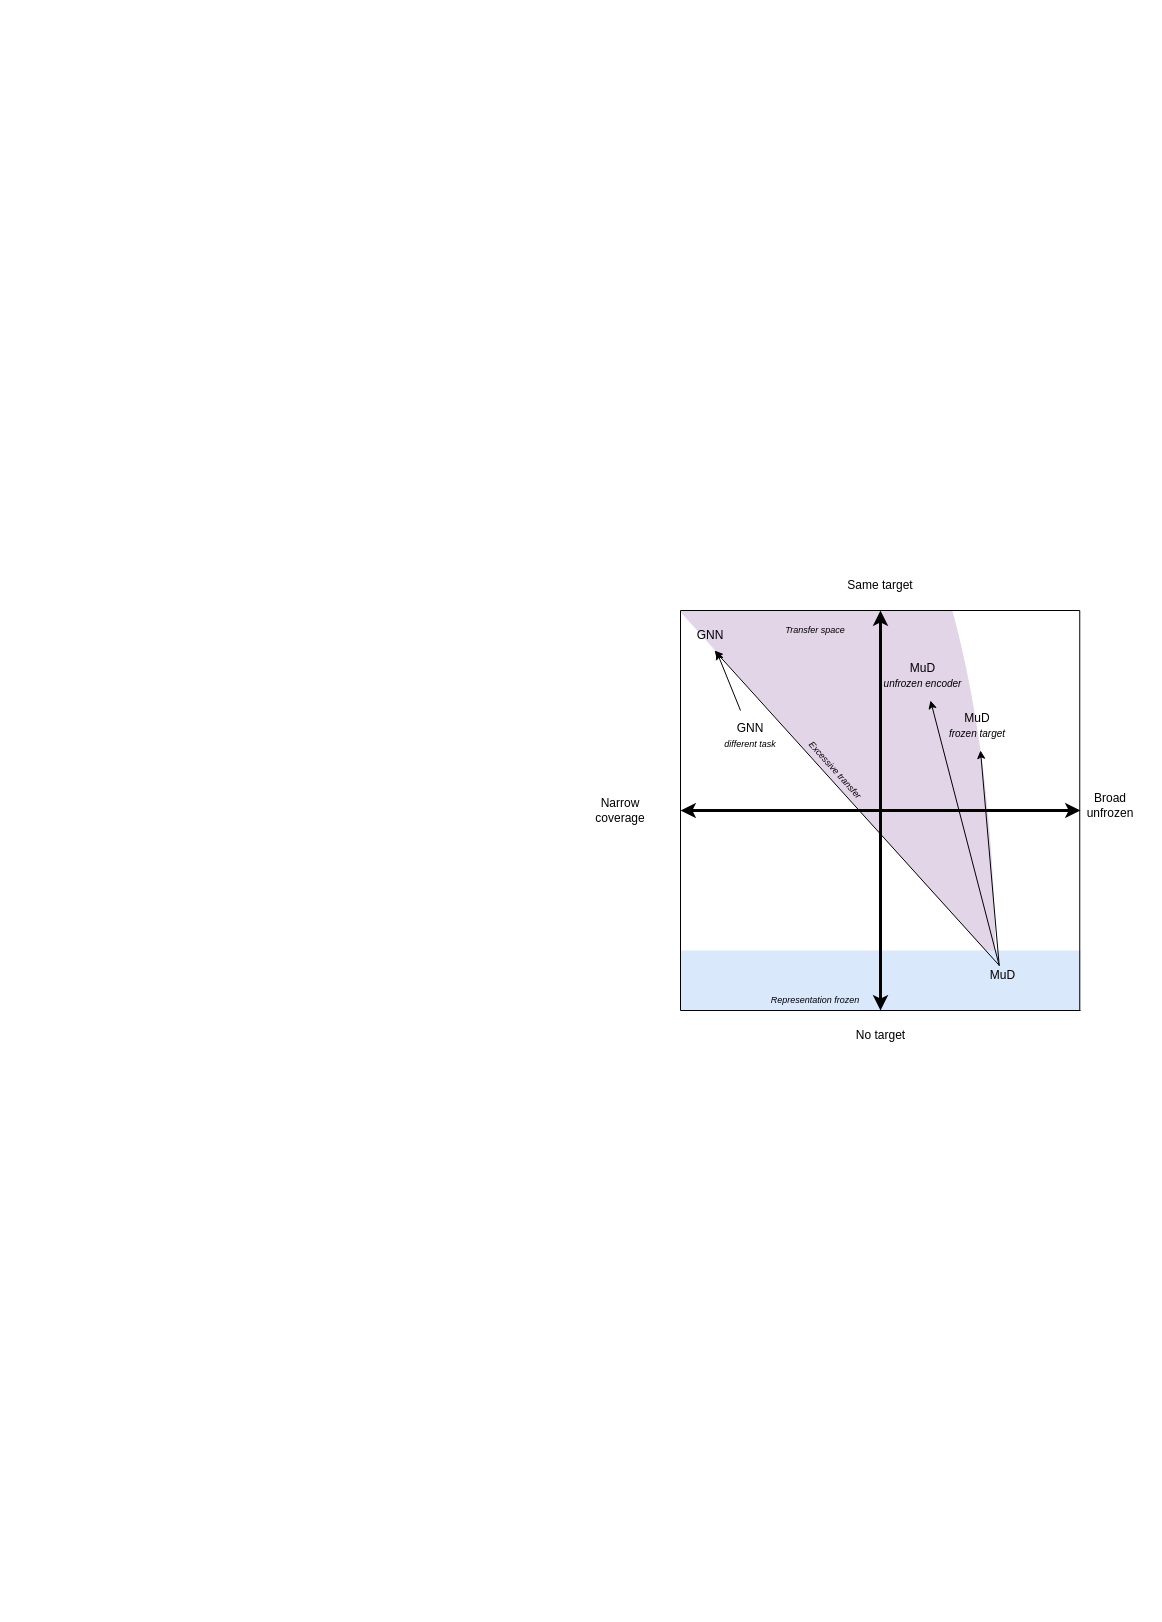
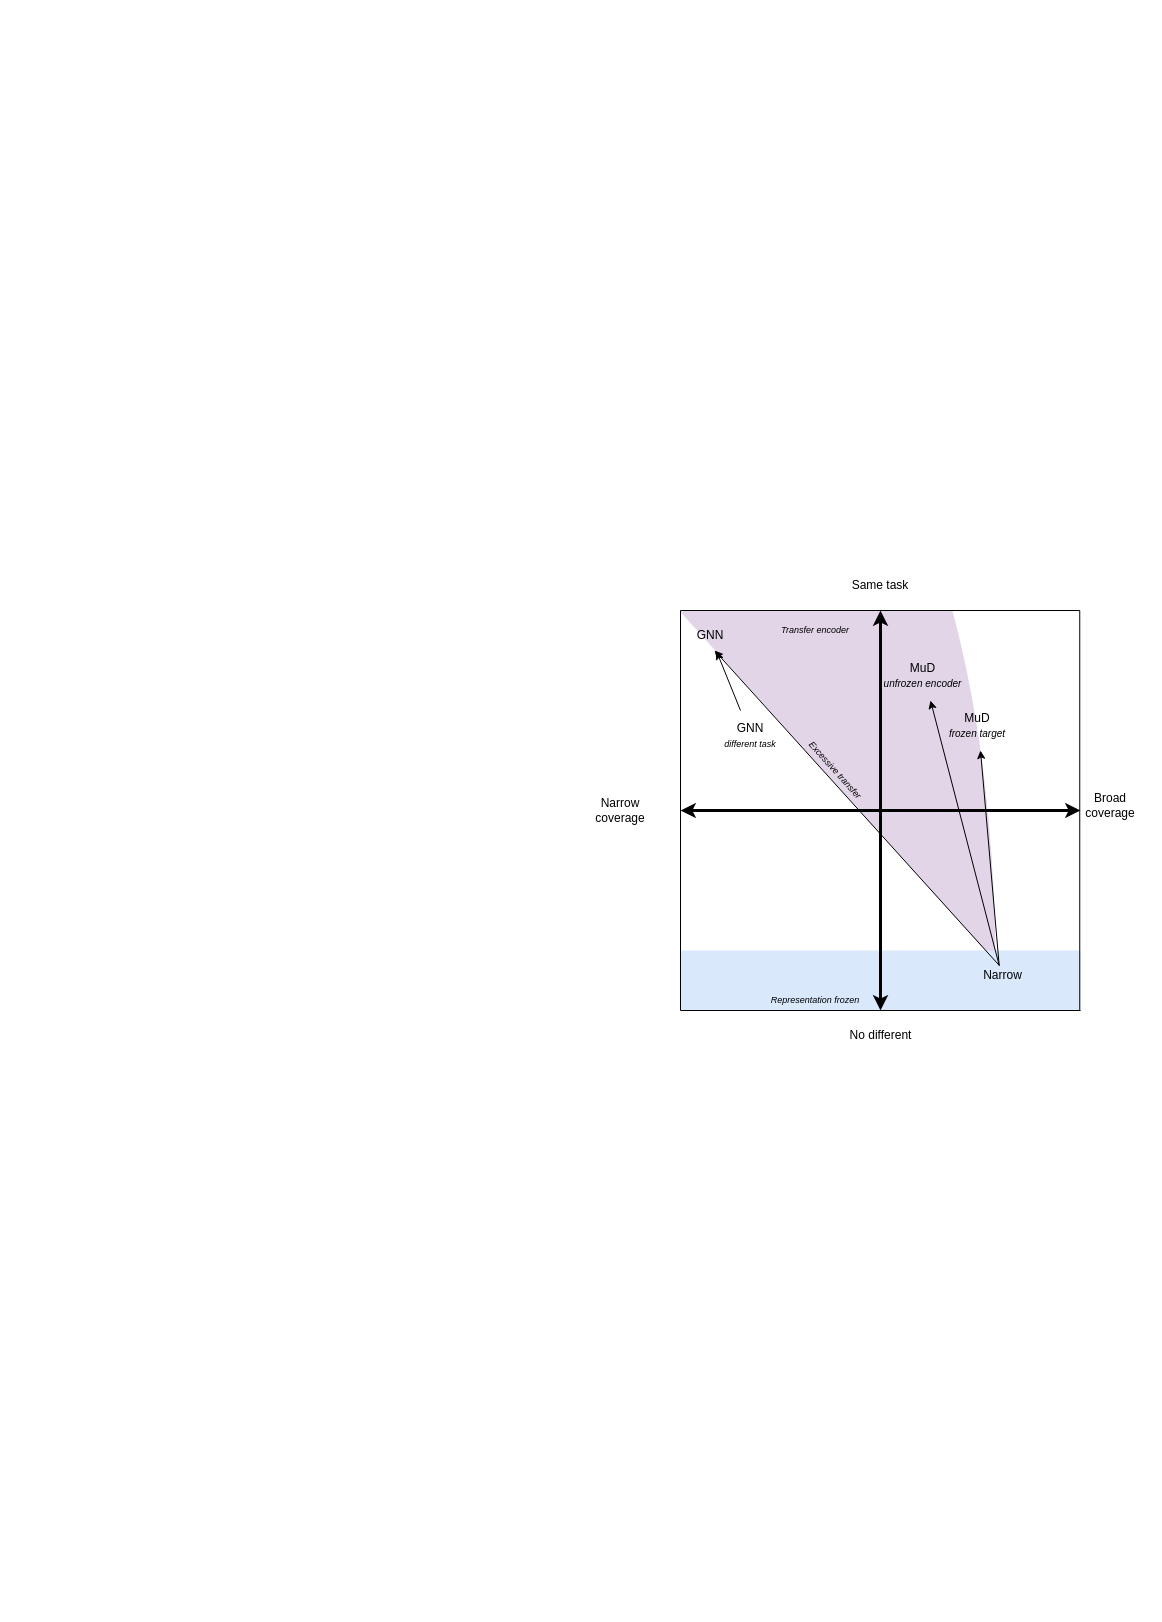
- <mxCell id="12" value="Same target" style="text;html=1;strokeColor=none;fillColor=none;align=center;verticalAlign=middle;whiteSpace=wrap;rounded=0;" vertex="1" parent="1"><mxGeometry x="835" y="570" width="90" height="30" as="geometry" /></mxCell>
+ <mxCell id="12" value="Same task" style="text;html=1;strokeColor=none;fillColor=none;align=center;verticalAlign=middle;whiteSpace=wrap;rounded=0;" vertex="1" parent="1"><mxGeometry x="835" y="570" width="90" height="30" as="geometry" /></mxCell>
- <mxCell id="28" value="Transfer space" style="text;html=1;strokeColor=none;fillColor=none;align=center;verticalAlign=middle;whiteSpace=wrap;rounded=0;fontStyle=2;fontSize=9;" vertex="1" parent="1"><mxGeometry x="760" y="620" width="110" height="20" as="geometry" /></mxCell>
+ <mxCell id="28" value="Transfer encoder" style="text;html=1;strokeColor=none;fillColor=none;align=center;verticalAlign=middle;whiteSpace=wrap;rounded=0;fontStyle=2;fontSize=9;" vertex="1" parent="1"><mxGeometry x="760" y="620" width="110" height="20" as="geometry" /></mxCell>
- <mxCell id="10" value="Broad unfrozen" style="text;html=1;strokeColor=none;fillColor=none;align=center;verticalAlign=middle;whiteSpace=wrap;rounded=0;" vertex="1" parent="1"><mxGeometry x="1080" y="790" width="60" height="30" as="geometry" /></mxCell>
+ <mxCell id="10" value="Broad coverage" style="text;html=1;strokeColor=none;fillColor=none;align=center;verticalAlign=middle;whiteSpace=wrap;rounded=0;" vertex="1" parent="1"><mxGeometry x="1080" y="790" width="60" height="30" as="geometry" /></mxCell>
- <mxCell id="15" value="MuD" style="text;html=1;strokeColor=none;fillColor=none;align=center;verticalAlign=middle;whiteSpace=wrap;rounded=0;" vertex="1" parent="1"><mxGeometry x="970" y="960" width="65" height="30" as="geometry" /></mxCell>
+ <mxCell id="15" value="Narrow" style="text;html=1;strokeColor=none;fillColor=none;align=center;verticalAlign=middle;whiteSpace=wrap;rounded=0;" vertex="1" parent="1"><mxGeometry x="970" y="960" width="65" height="30" as="geometry" /></mxCell>
- <mxCell id="13" value="No target" style="text;html=1;strokeColor=none;fillColor=none;align=center;verticalAlign=middle;whiteSpace=wrap;rounded=0;" vertex="1" parent="1"><mxGeometry x="807.5" y="1020" width="145" height="30" as="geometry" /></mxCell>
+ <mxCell id="13" value="No different" style="text;html=1;strokeColor=none;fillColor=none;align=center;verticalAlign=middle;whiteSpace=wrap;rounded=0;" vertex="1" parent="1"><mxGeometry x="807.5" y="1020" width="145" height="30" as="geometry" /></mxCell>
